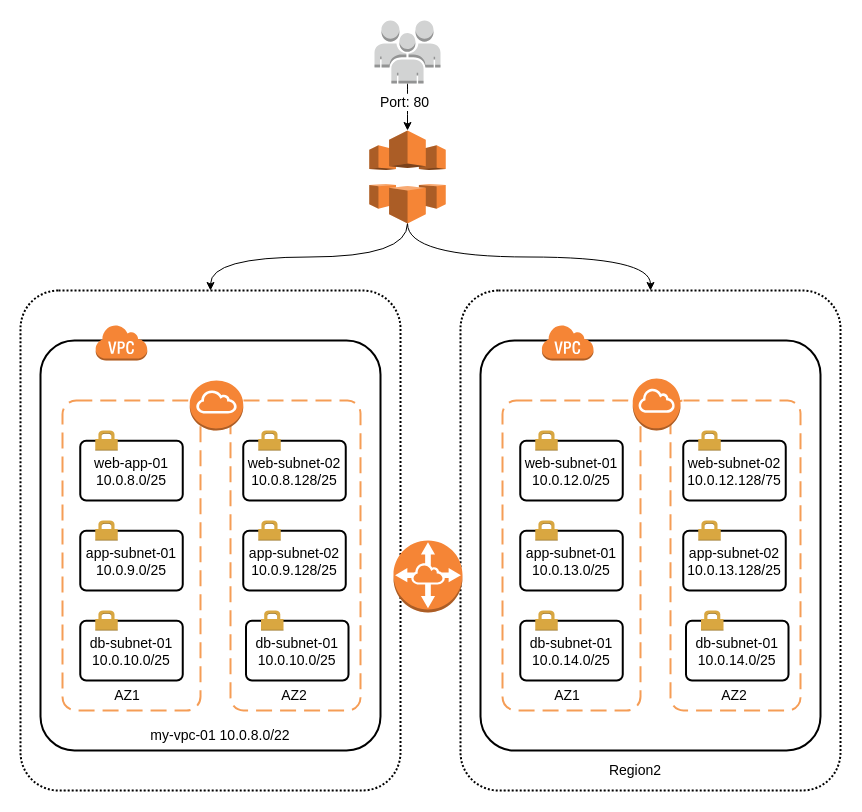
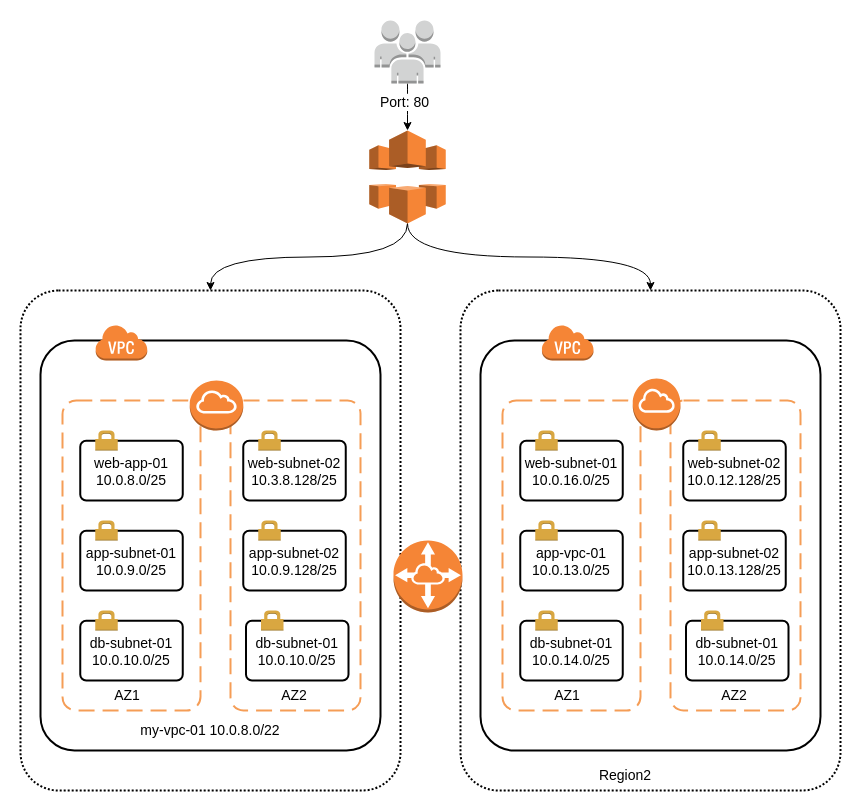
- <mxCell id="12" value="web-subnet-02&#10;10.0.8.128/25" style="rounded=1;arcSize=10;dashed=0;fillColor=none;gradientColor=none;strokeWidth=2;fontSize=14;" parent="1" vertex="1"><mxGeometry x="242.75" y="440.25" width="102.5" height="59.75" as="geometry" /></mxCell>
+ <mxCell id="12" value="web-subnet-02&#10;10.3.8.128/25" style="rounded=1;arcSize=10;dashed=0;fillColor=none;gradientColor=none;strokeWidth=2;fontSize=14;" parent="1" vertex="1"><mxGeometry x="242.75" y="440.25" width="102.5" height="59.75" as="geometry" /></mxCell>
- <mxCell id="30" value="web-subnet-01&#10;10.0.12.0/25" style="rounded=1;arcSize=10;dashed=0;fillColor=none;gradientColor=none;strokeWidth=2;fontSize=14;" parent="1" vertex="1"><mxGeometry x="519.75" y="440.25" width="102.5" height="59.75" as="geometry" /></mxCell>
+ <mxCell id="30" value="web-subnet-01&#10;10.0.16.0/25" style="rounded=1;arcSize=10;dashed=0;fillColor=none;gradientColor=none;strokeWidth=2;fontSize=14;" parent="1" vertex="1"><mxGeometry x="519.75" y="440.25" width="102.5" height="59.75" as="geometry" /></mxCell>
- <mxCell id="32" value="web-subnet-02&#10;10.0.12.128/75" style="rounded=1;arcSize=10;dashed=0;fillColor=none;gradientColor=none;strokeWidth=2;fontSize=14;" parent="1" vertex="1"><mxGeometry x="682.75" y="440.25" width="102.5" height="59.75" as="geometry" /></mxCell>
+ <mxCell id="32" value="web-subnet-02&#10;10.0.12.128/25" style="rounded=1;arcSize=10;dashed=0;fillColor=none;gradientColor=none;strokeWidth=2;fontSize=14;" parent="1" vertex="1"><mxGeometry x="682.75" y="440.25" width="102.5" height="59.75" as="geometry" /></mxCell>
- <mxCell id="34" value="app-subnet-01&#10;10.0.13.0/25" style="rounded=1;arcSize=10;dashed=0;fillColor=none;gradientColor=none;strokeWidth=2;fontSize=14;" parent="1" vertex="1"><mxGeometry x="519.75" y="530.25" width="102.5" height="59.75" as="geometry" /></mxCell>
+ <mxCell id="34" value="app-vpc-01&#10;10.0.13.0/25" style="rounded=1;arcSize=10;dashed=0;fillColor=none;gradientColor=none;strokeWidth=2;fontSize=14;" parent="1" vertex="1"><mxGeometry x="519.75" y="530.25" width="102.5" height="59.75" as="geometry" /></mxCell>
- <mxCell id="7" value="my-vpc-01 10.0.8.0/22" style="text;html=1;strokeColor=none;fillColor=none;align=center;verticalAlign=middle;whiteSpace=wrap;rounded=0;fontSize=14;" parent="1" vertex="1"><mxGeometry x="125" y="725" width="190" height="20" as="geometry" /></mxCell>
+ <mxCell id="7" value="my-vpc-01 10.0.8.0/22" style="text;html=1;strokeColor=none;fillColor=none;align=center;verticalAlign=middle;whiteSpace=wrap;rounded=0;fontSize=14;" parent="1" vertex="1"><mxGeometry x="115" y="720" width="190" height="20" as="geometry" /></mxCell>
- <mxCell id="23" value="Region2" style="text;html=1;strokeColor=none;fillColor=none;align=center;verticalAlign=middle;whiteSpace=wrap;rounded=0;fontSize=14;" parent="1" vertex="1"><mxGeometry x="590" y="760" width="90" height="20" as="geometry" /></mxCell>
+ <mxCell id="23" value="Region2" style="text;html=1;strokeColor=none;fillColor=none;align=center;verticalAlign=middle;whiteSpace=wrap;rounded=0;fontSize=14;" parent="1" vertex="1"><mxGeometry x="580" y="765" width="90" height="20" as="geometry" /></mxCell>
